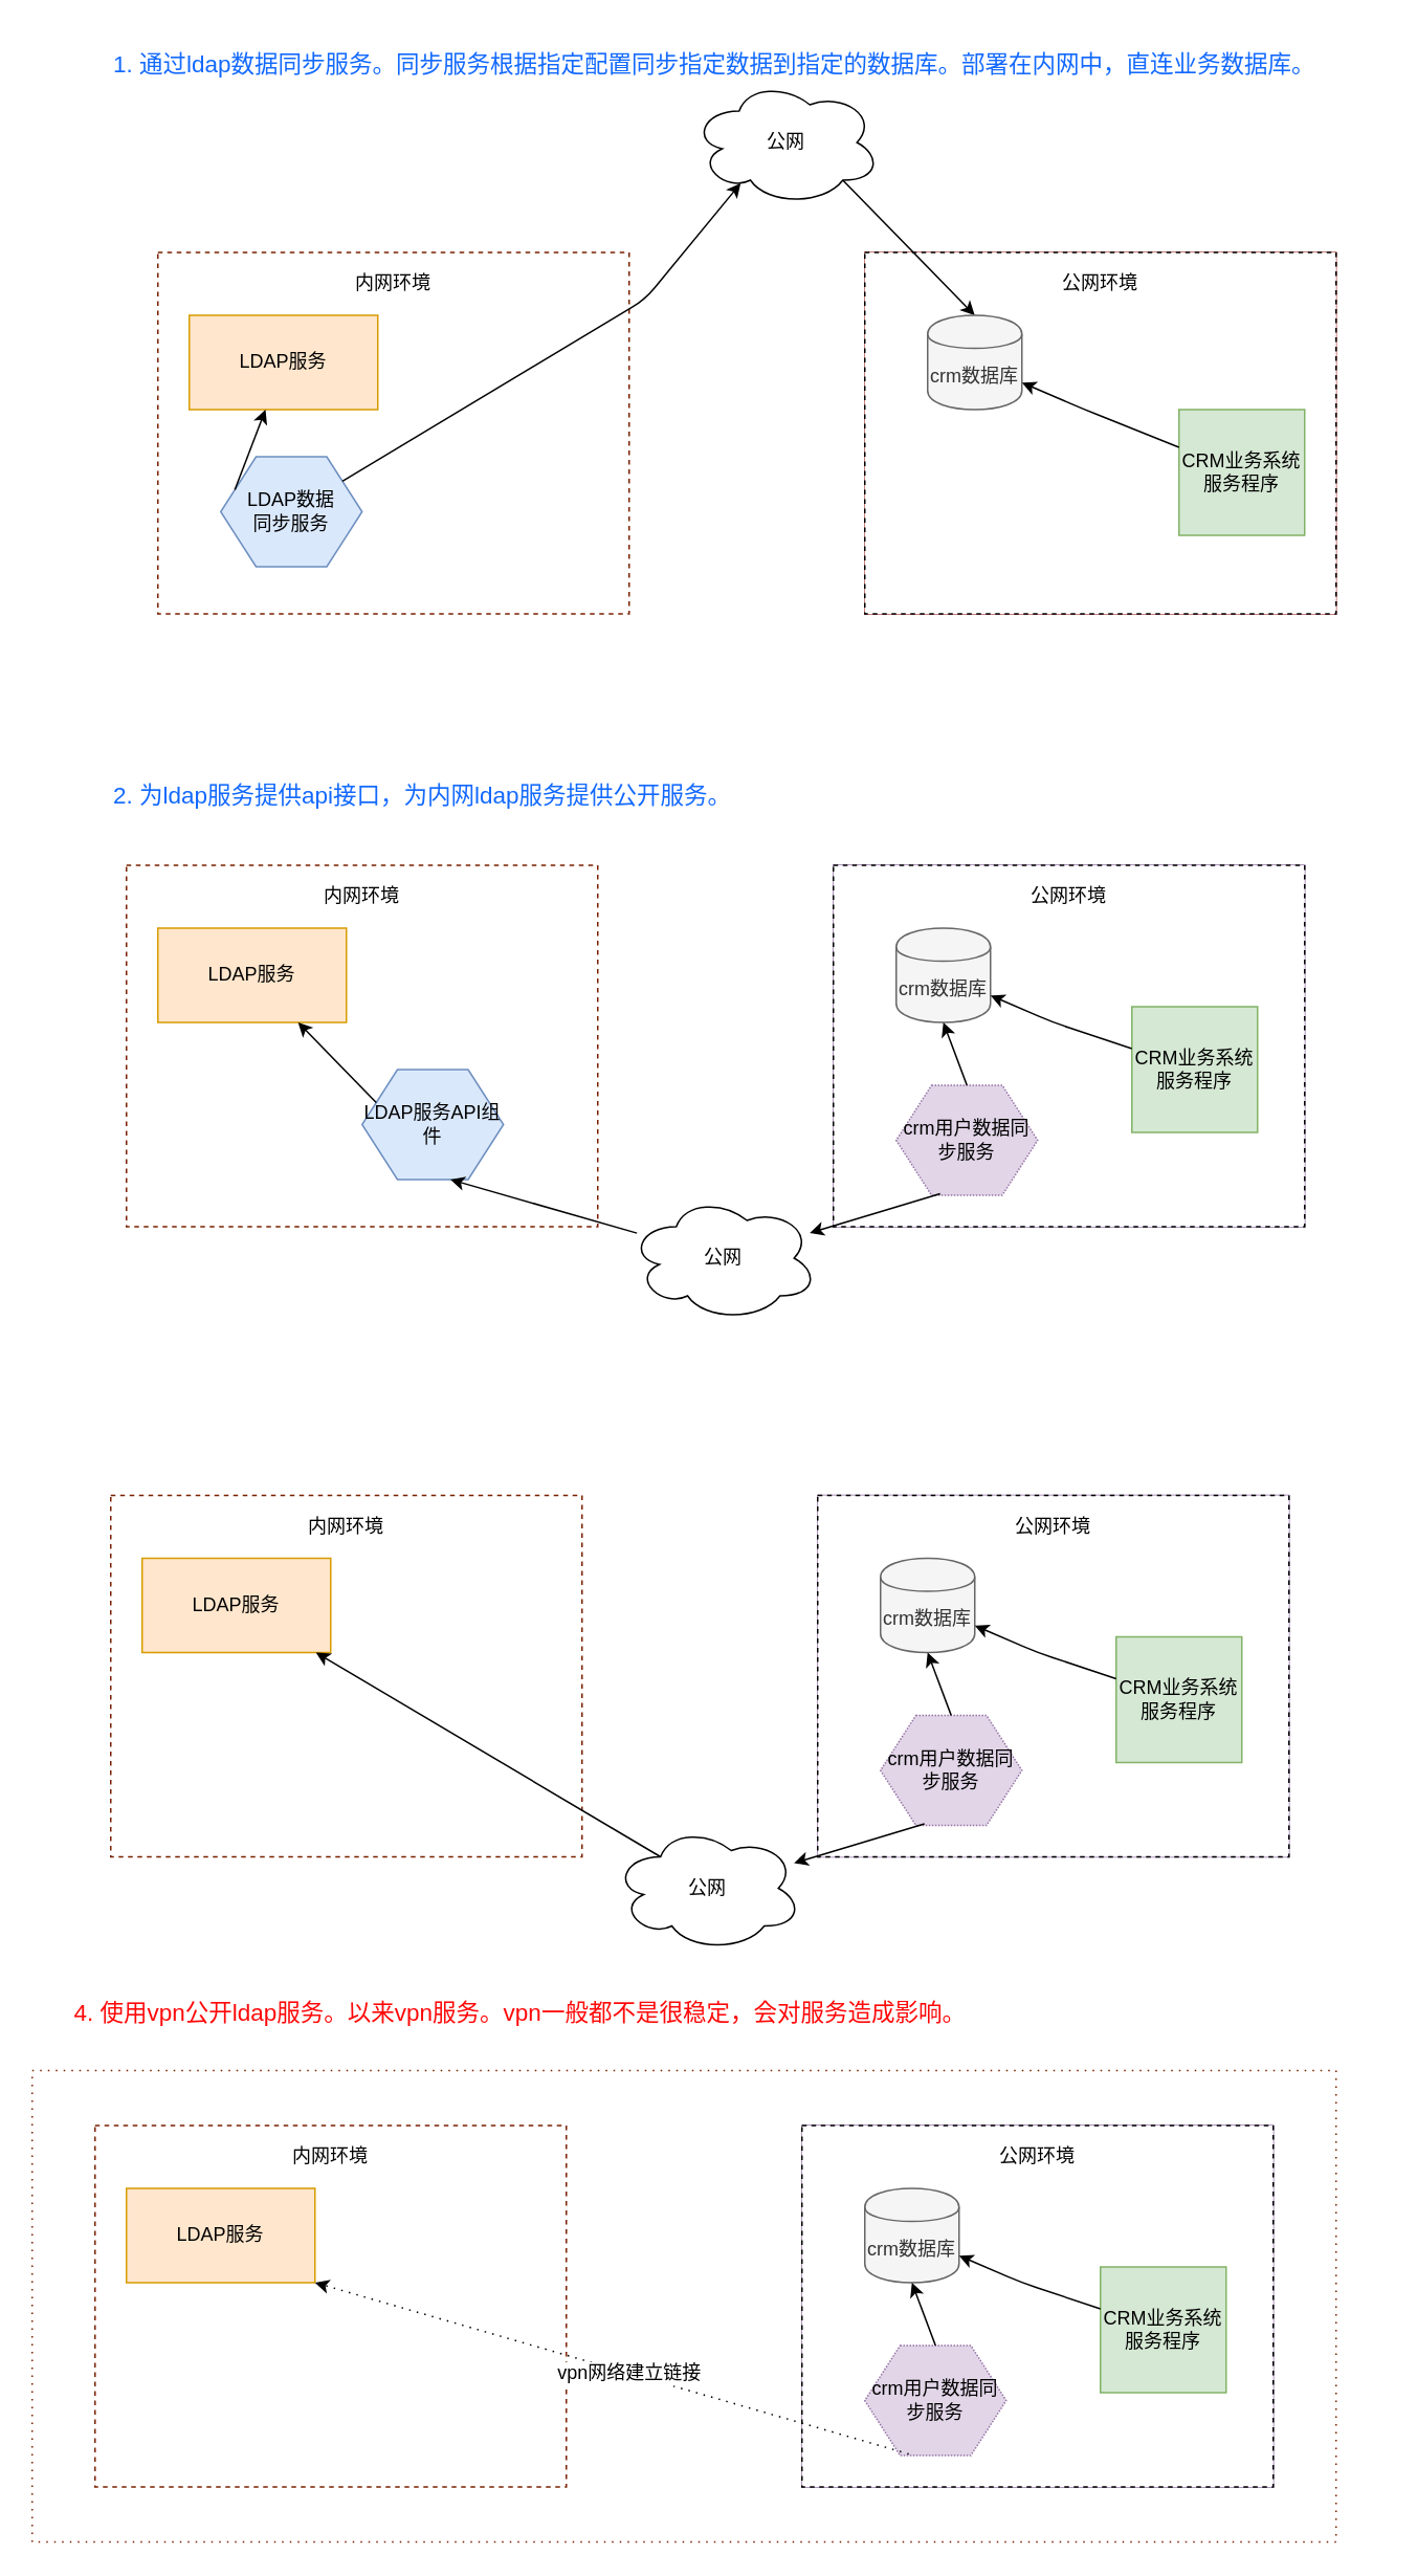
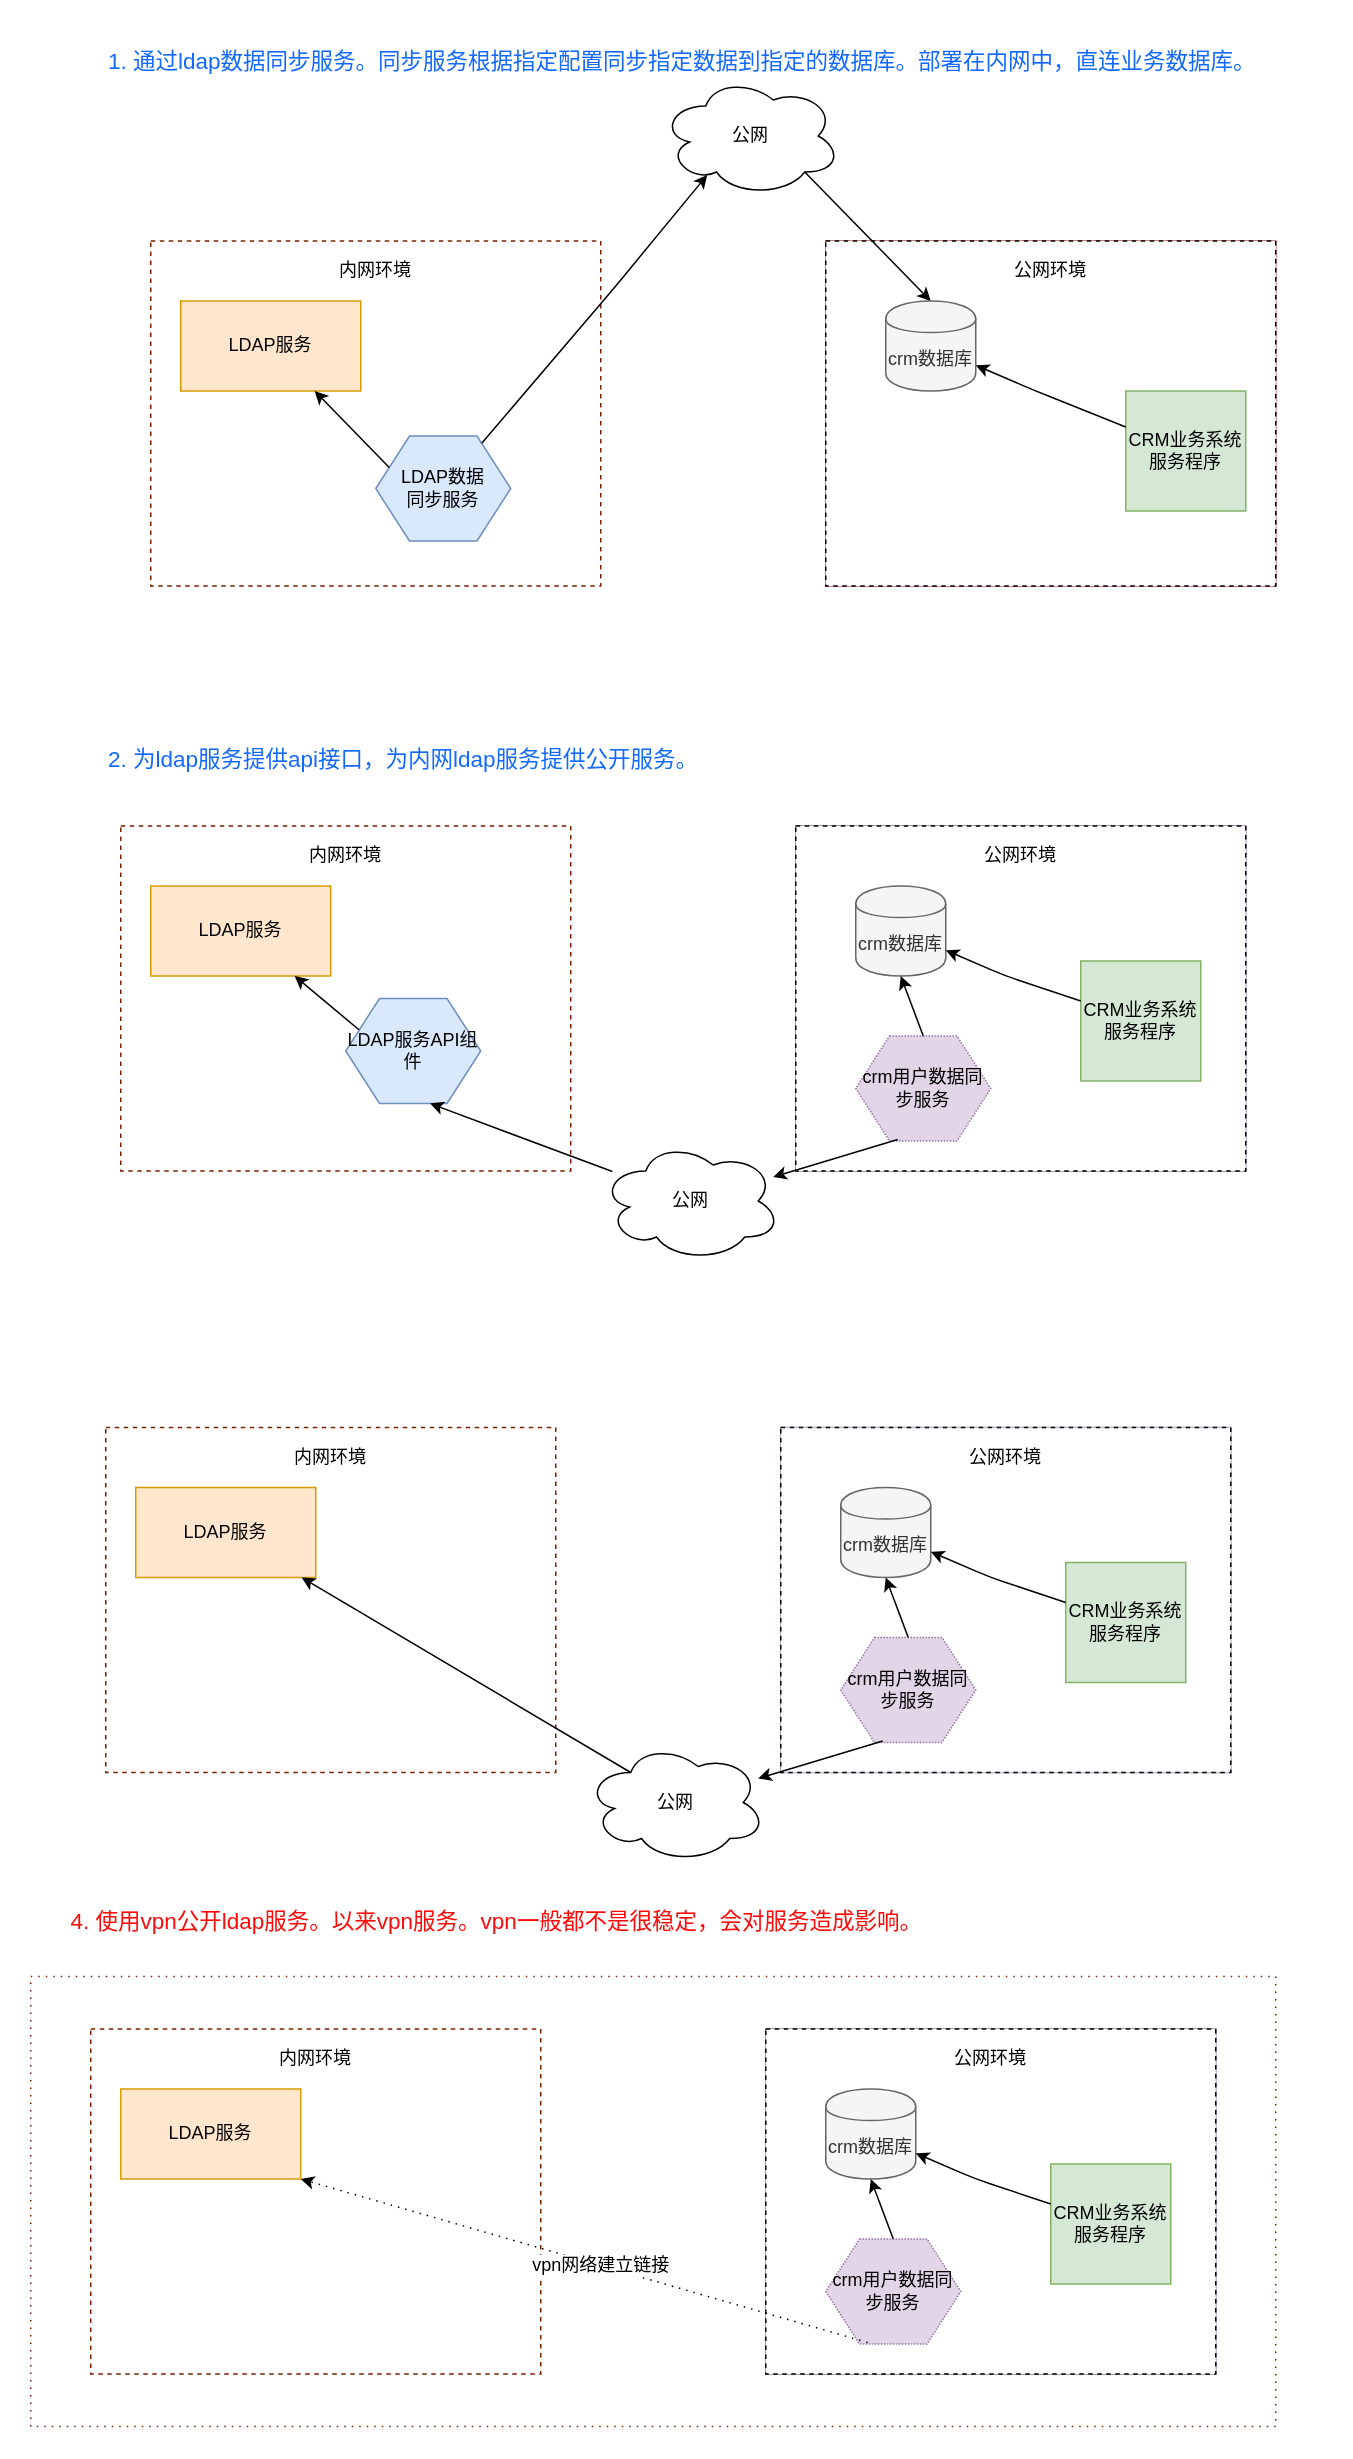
- <mxCell id="10" value="LDAP数据&lt;br&gt;同步服务" style="shape=hexagon;perimeter=hexagonPerimeter2;whiteSpace=wrap;html=1;fillColor=#dae8fc;strokeColor=#6c8ebf;" parent="1" vertex="1"><mxGeometry x="140" y="290" width="90" height="70" as="geometry" /></mxCell>
+ <mxCell id="10" value="LDAP数据&lt;br&gt;同步服务" style="shape=hexagon;perimeter=hexagonPerimeter2;whiteSpace=wrap;html=1;fillColor=#dae8fc;strokeColor=#6c8ebf;" parent="1" vertex="1"><mxGeometry x="250" y="290" width="90" height="70" as="geometry" /></mxCell>
- <mxCell id="25" value="LDAP服务API组件" style="shape=hexagon;perimeter=hexagonPerimeter2;whiteSpace=wrap;html=1;fillColor=#dae8fc;strokeColor=#6c8ebf;" parent="1" vertex="1"><mxGeometry x="230" y="680" width="90" height="70" as="geometry" /></mxCell>
+ <mxCell id="25" value="LDAP服务API组件" style="shape=hexagon;perimeter=hexagonPerimeter2;whiteSpace=wrap;html=1;fillColor=#dae8fc;strokeColor=#6c8ebf;" parent="1" vertex="1"><mxGeometry x="230" y="665" width="90" height="70" as="geometry" /></mxCell>
